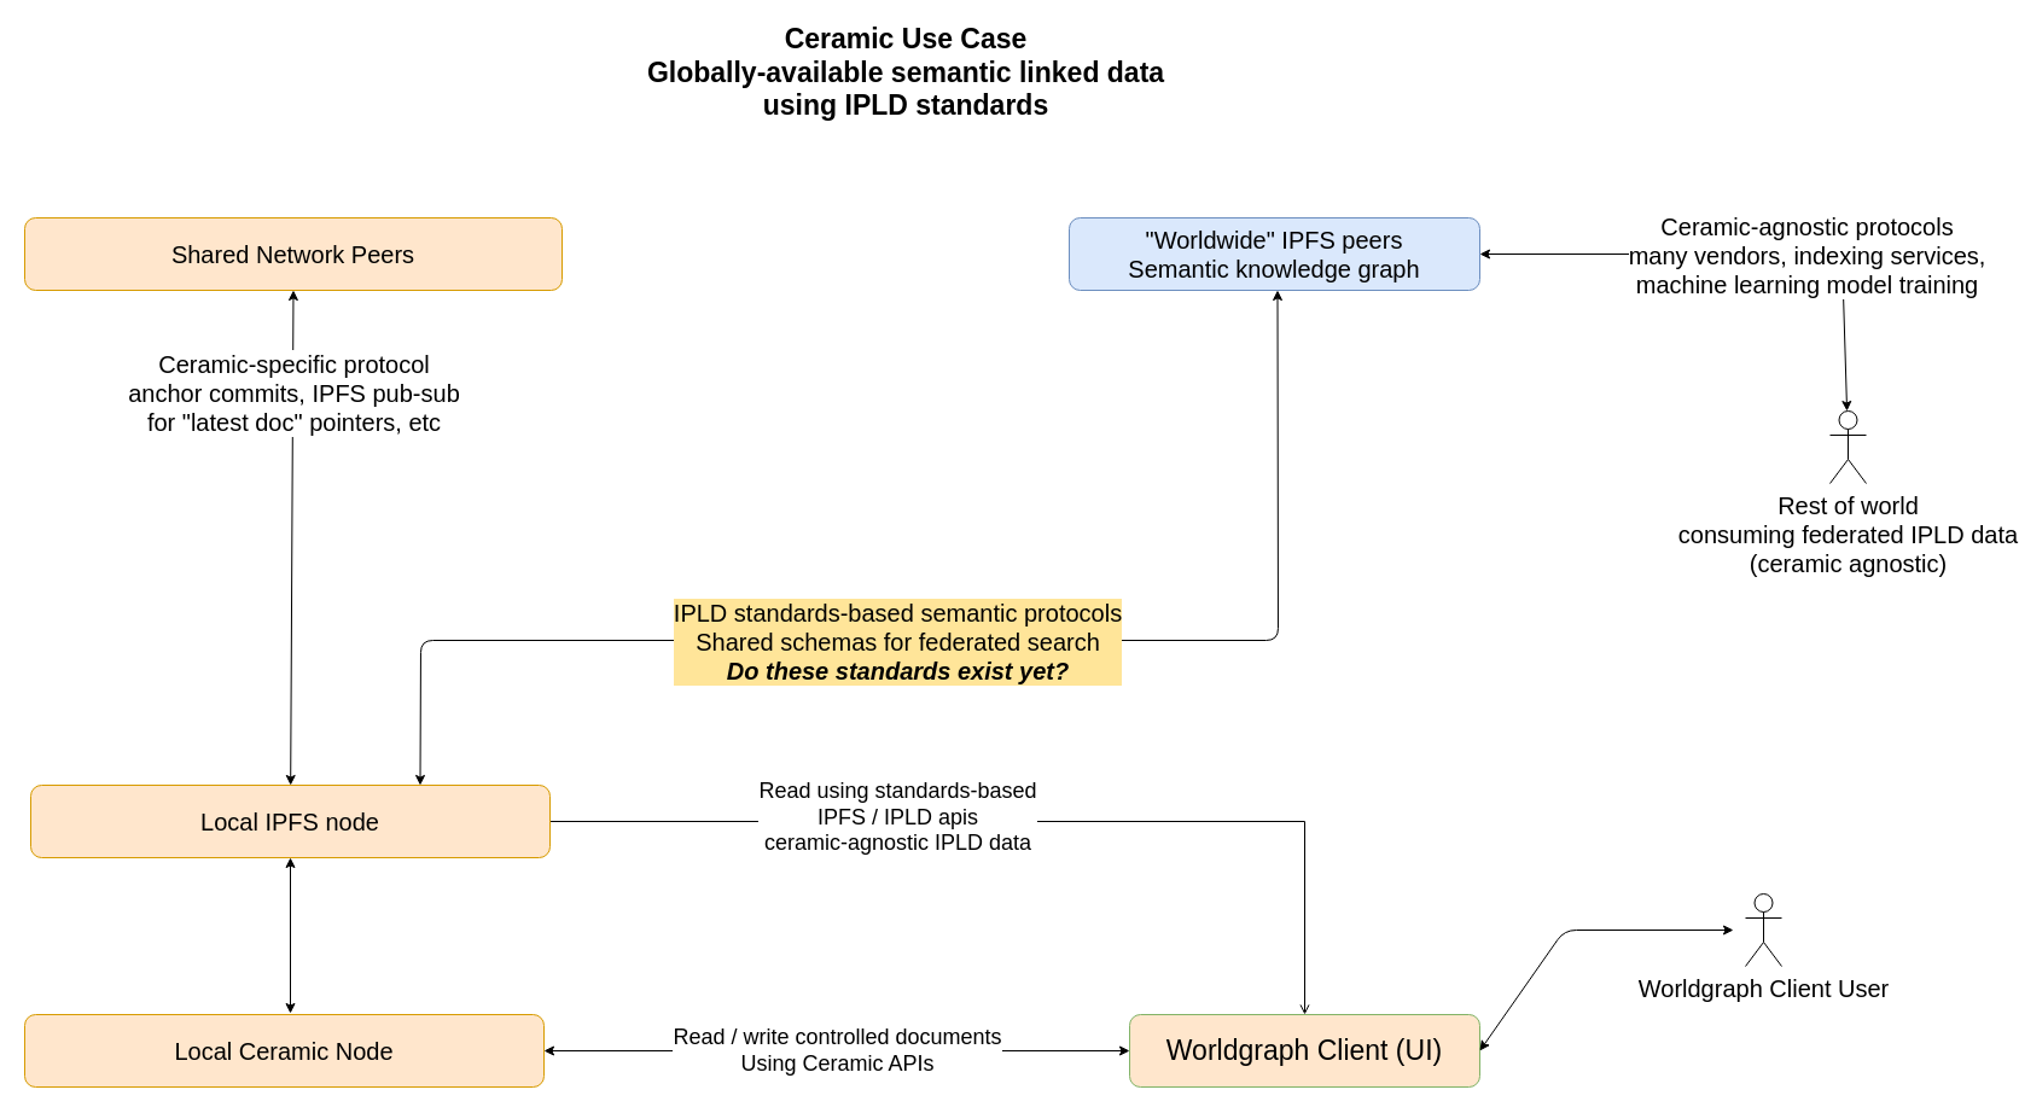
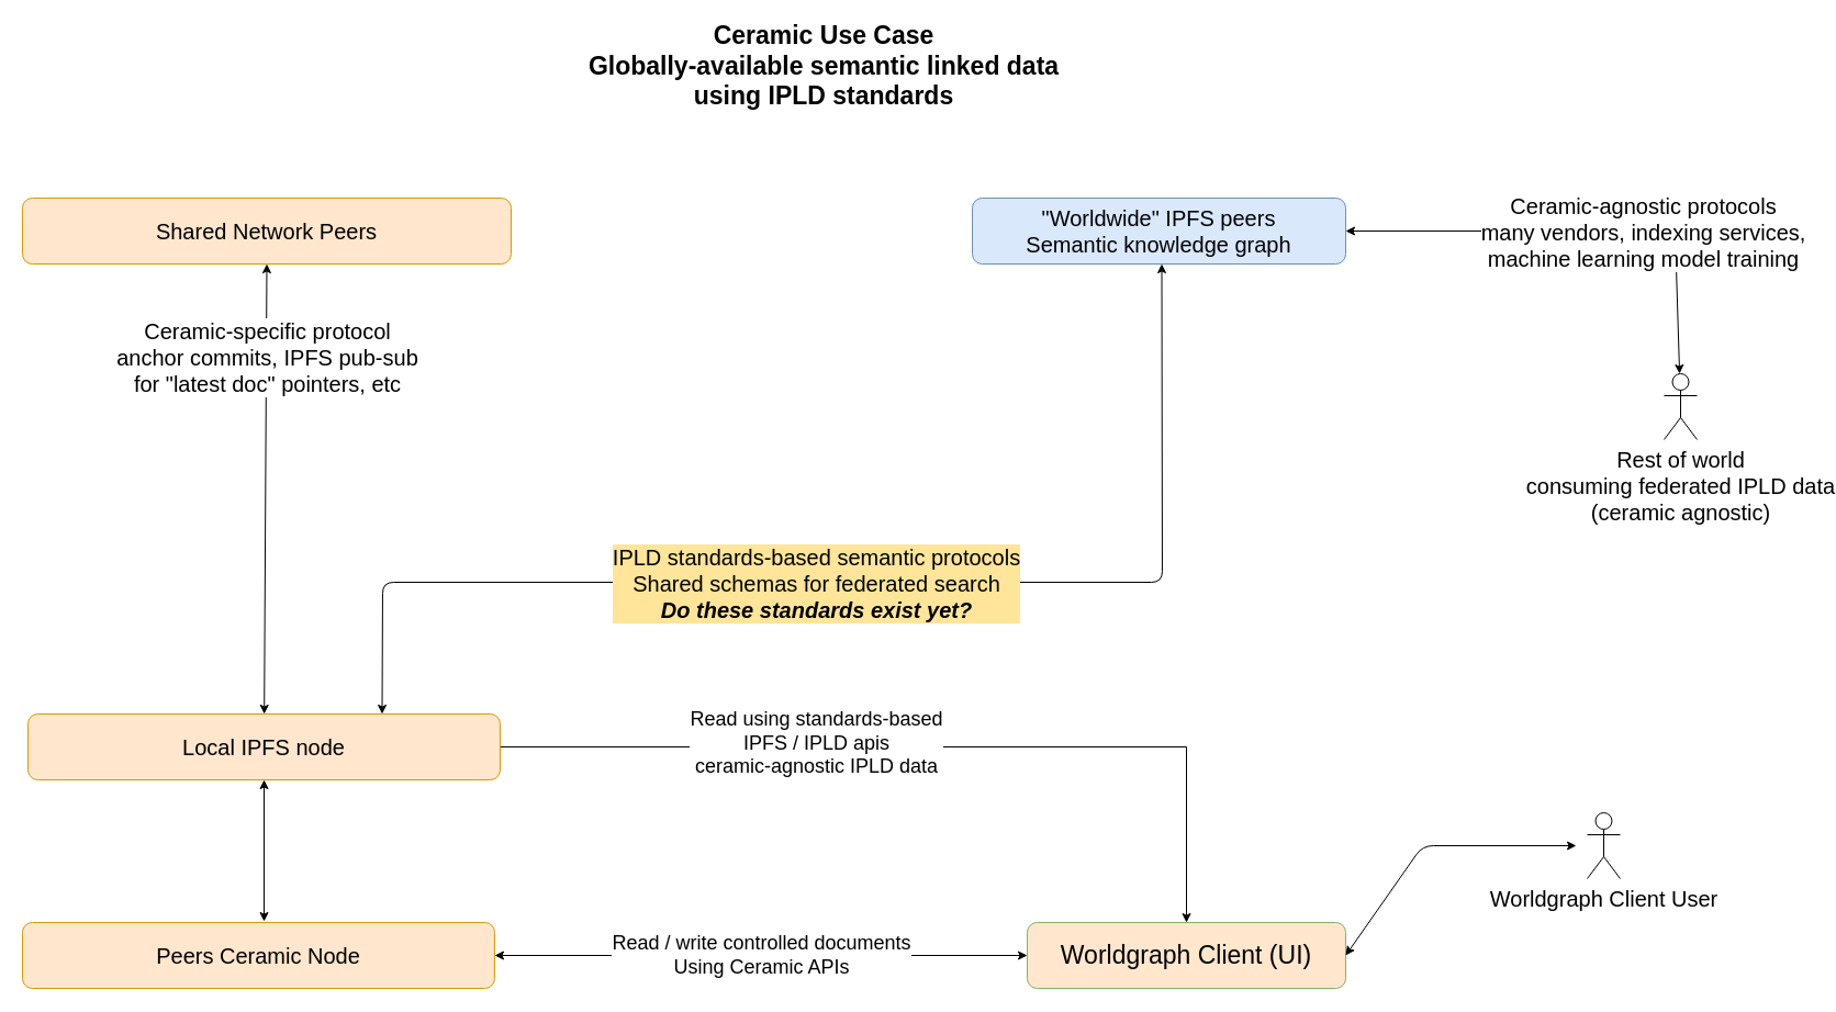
- <mxCell id="3" style="edgeStyle=orthogonalEdgeStyle;rounded=0;orthogonalLoop=1;jettySize=auto;html=1;exitX=1;exitY=0.5;exitDx=0;exitDy=0;entryX=0.5;entryY=0;entryDx=0;entryDy=0;fontSize=18;endArrow=open;" edge="1" parent="1" source="5" target="8"><mxGeometry relative="1" as="geometry" /></mxCell>
+ <mxCell id="3" style="edgeStyle=orthogonalEdgeStyle;rounded=0;orthogonalLoop=1;jettySize=auto;html=1;exitX=1;exitY=0.5;exitDx=0;exitDy=0;entryX=0.5;entryY=0;entryDx=0;entryDy=0;fontSize=18;" edge="1" parent="1" source="5" target="8"><mxGeometry relative="1" as="geometry" /></mxCell>
- <mxCell id="6" value="Local Ceramic Node" style="rounded=1;whiteSpace=wrap;html=1;fontSize=20;fillColor=#ffe6cc;strokeColor=#d79b00;" vertex="1" parent="1"><mxGeometry x="20" y="840" width="430" height="60" as="geometry" /></mxCell>
+ <mxCell id="6" value="Peers Ceramic Node" style="rounded=1;whiteSpace=wrap;html=1;fontSize=20;fillColor=#ffe6cc;strokeColor=#d79b00;" vertex="1" parent="1"><mxGeometry x="20" y="840" width="430" height="60" as="geometry" /></mxCell>
